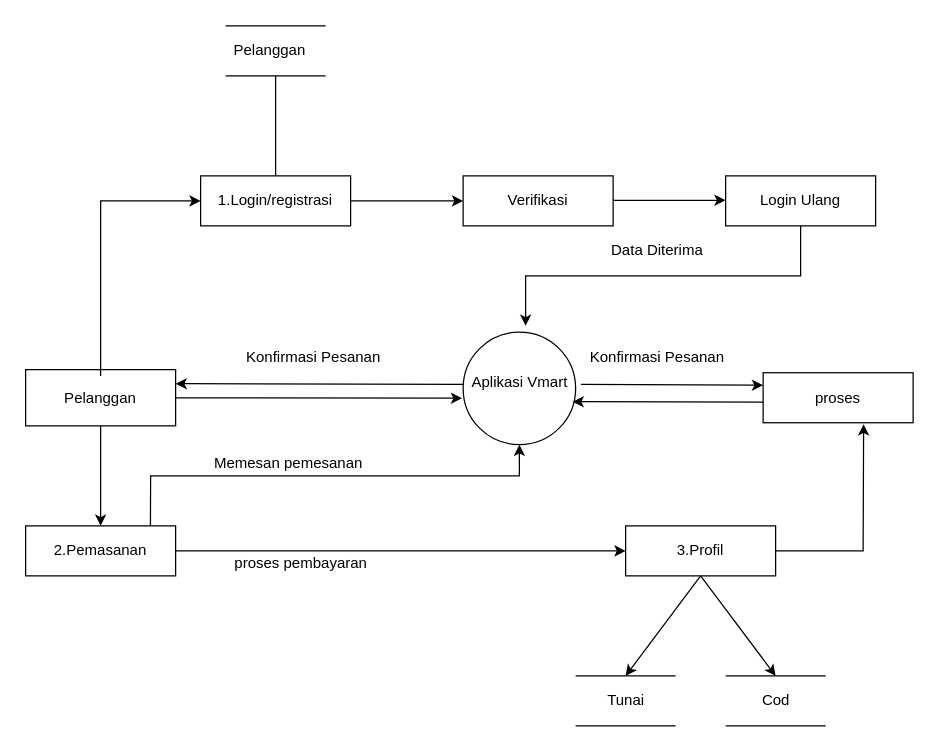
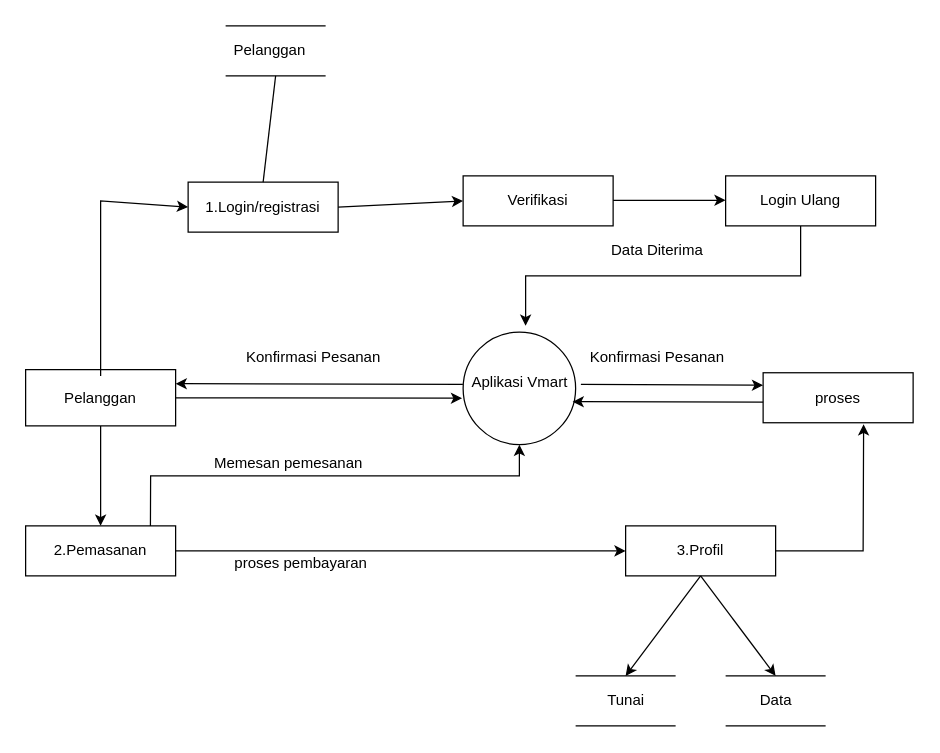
- <mxCell id="5" value="1.Login/registrasi" style="rounded=0;whiteSpace=wrap;html=1;" vertex="1" parent="1"><mxGeometry x="160" y="140" width="120" height="40" as="geometry" /></mxCell>
+ <mxCell id="5" value="1.Login/registrasi" style="rounded=0;whiteSpace=wrap;html=1;" vertex="1" parent="1"><mxGeometry x="150" y="145" width="120" height="40" as="geometry" /></mxCell>
- <mxCell id="39" value="Cod" style="text;html=1;align=center;verticalAlign=middle;resizable=0;points=[];autosize=1;strokeColor=none;fillColor=none;" vertex="1" parent="1"><mxGeometry x="600" y="550" width="40" height="20" as="geometry" /></mxCell>
+ <mxCell id="39" value="Data" style="text;html=1;align=center;verticalAlign=middle;resizable=0;points=[];autosize=1;strokeColor=none;fillColor=none;" vertex="1" parent="1"><mxGeometry x="600" y="550" width="40" height="20" as="geometry" /></mxCell>
